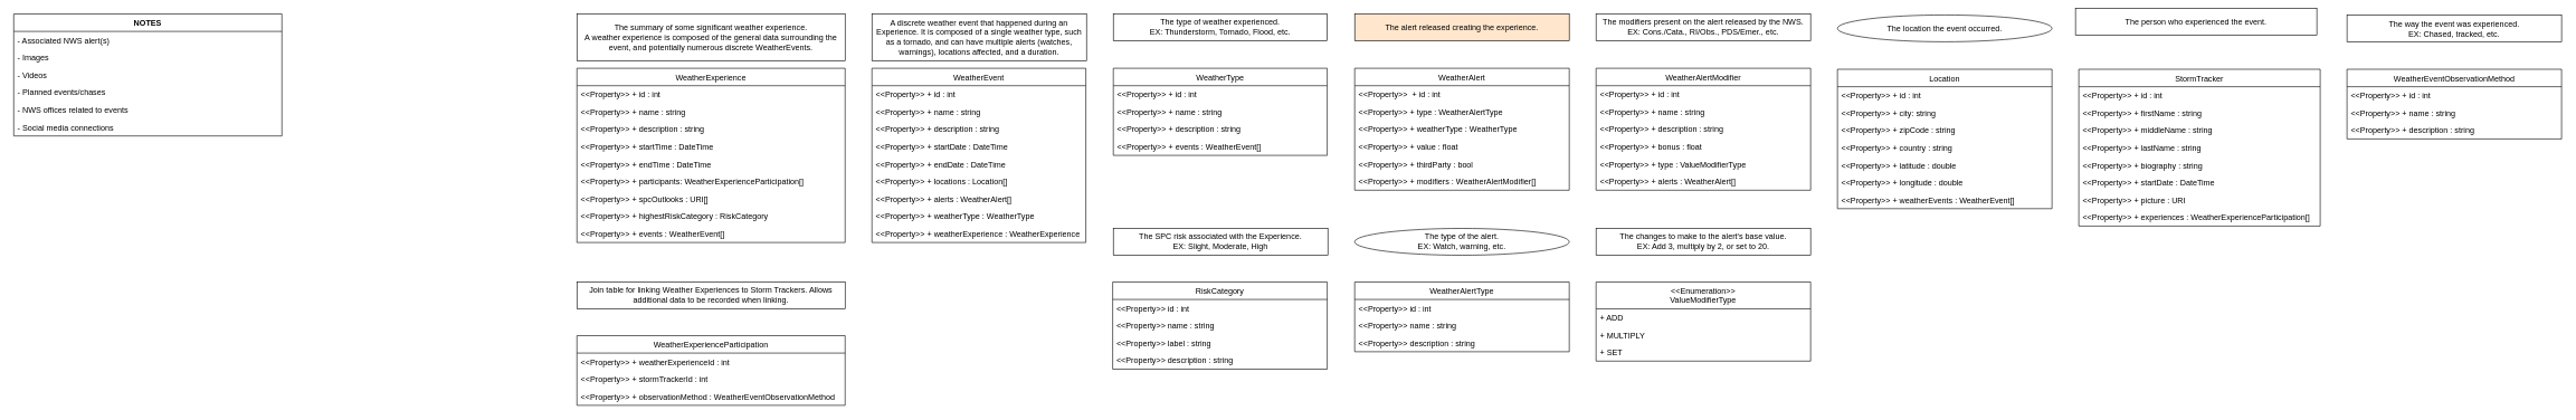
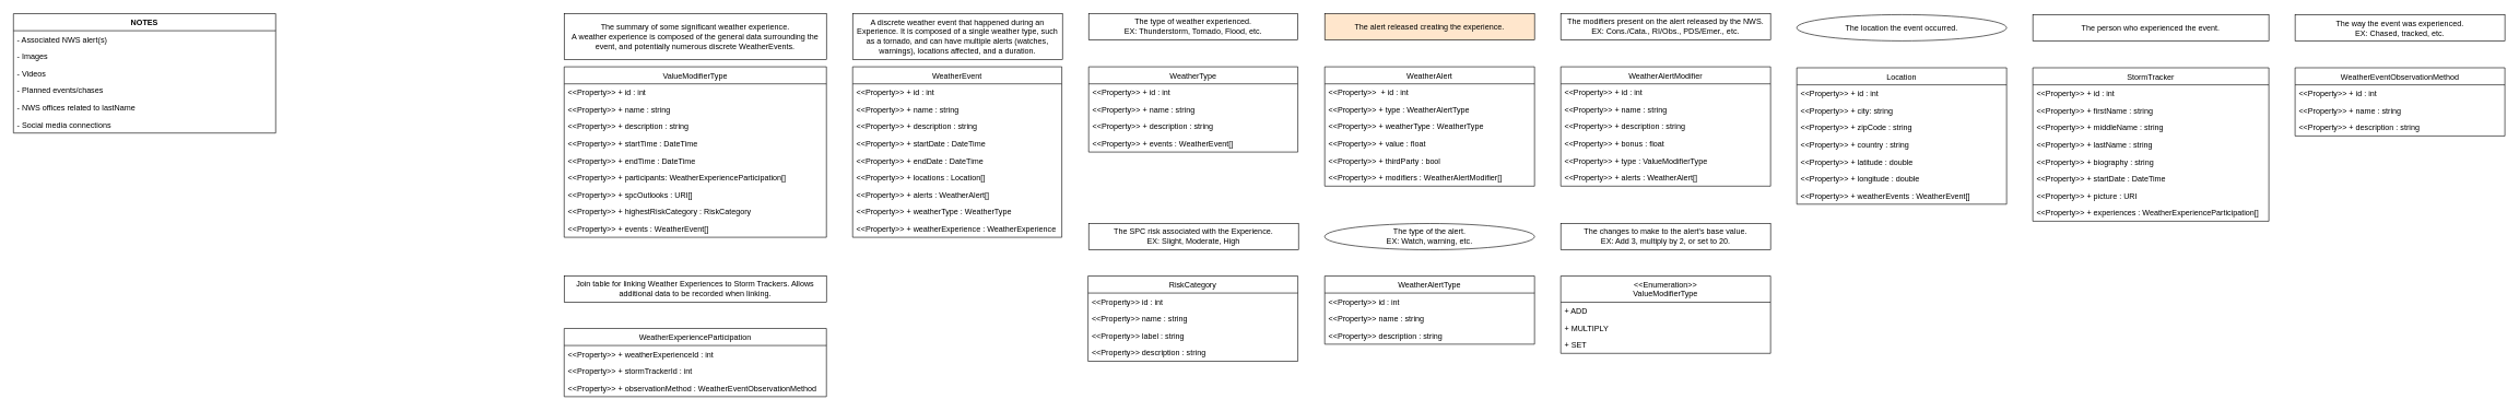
- <mxCell id="70" value="The person who experienced the event." style="rounded=0;whiteSpace=wrap;html=1;" parent="1" vertex="1"><mxGeometry x="3095" y="11.5" width="360" height="40" as="geometry" /></mxCell>
+ <mxCell id="70" value="The person who experienced the event." style="rounded=0;whiteSpace=wrap;html=1;" parent="1" vertex="1"><mxGeometry x="3100" y="21.5" width="360" height="40" as="geometry" /></mxCell>
- <mxCell id="25" value="WeatherExperience" style="swimlane;fontStyle=0;childLayout=stackLayout;horizontal=1;startSize=26;fillColor=none;horizontalStack=0;resizeParent=1;resizeParentMax=0;resizeLast=0;collapsible=1;marginBottom=0;" parent="1" vertex="1"><mxGeometry x="860" y="101" width="400" height="260" as="geometry" /></mxCell>
+ <mxCell id="25" value="ValueModifierType" style="swimlane;fontStyle=0;childLayout=stackLayout;horizontal=1;startSize=26;fillColor=none;horizontalStack=0;resizeParent=1;resizeParentMax=0;resizeLast=0;collapsible=1;marginBottom=0;" parent="1" vertex="1"><mxGeometry x="860" y="101" width="400" height="260" as="geometry" /></mxCell>
- <mxCell id="12" value="- NWS offices related to events" style="text;strokeColor=none;fillColor=none;align=left;verticalAlign=top;spacingLeft=4;spacingRight=4;overflow=hidden;rotatable=0;points=[[0,0.5],[1,0.5]];portConstraint=eastwest;" parent="7" vertex="1"><mxGeometry y="130" width="400" height="26" as="geometry" /></mxCell>
+ <mxCell id="12" value="- NWS offices related to lastName" style="text;strokeColor=none;fillColor=none;align=left;verticalAlign=top;spacingLeft=4;spacingRight=4;overflow=hidden;rotatable=0;points=[[0,0.5],[1,0.5]];portConstraint=eastwest;" parent="7" vertex="1"><mxGeometry y="130" width="400" height="26" as="geometry" /></mxCell>
